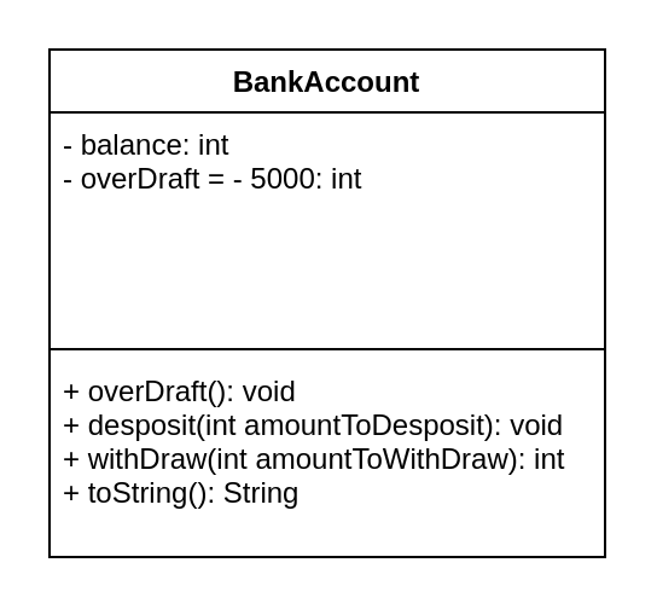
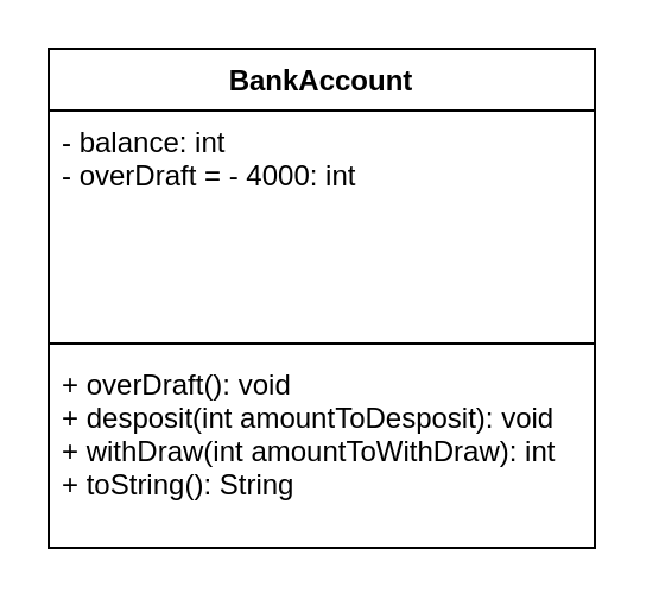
- <mxCell id="3" value="- balance: int&#10;- overDraft = - 5000: int" style="text;strokeColor=none;fillColor=none;align=left;verticalAlign=top;spacingLeft=4;spacingRight=4;overflow=hidden;rotatable=0;points=[[0,0.5],[1,0.5]];portConstraint=eastwest;" vertex="1" parent="2"><mxGeometry y="26" width="230" height="94" as="geometry" /></mxCell>
+ <mxCell id="3" value="- balance: int&#10;- overDraft = - 4000: int" style="text;strokeColor=none;fillColor=none;align=left;verticalAlign=top;spacingLeft=4;spacingRight=4;overflow=hidden;rotatable=0;points=[[0,0.5],[1,0.5]];portConstraint=eastwest;" vertex="1" parent="2"><mxGeometry y="26" width="230" height="94" as="geometry" /></mxCell>
